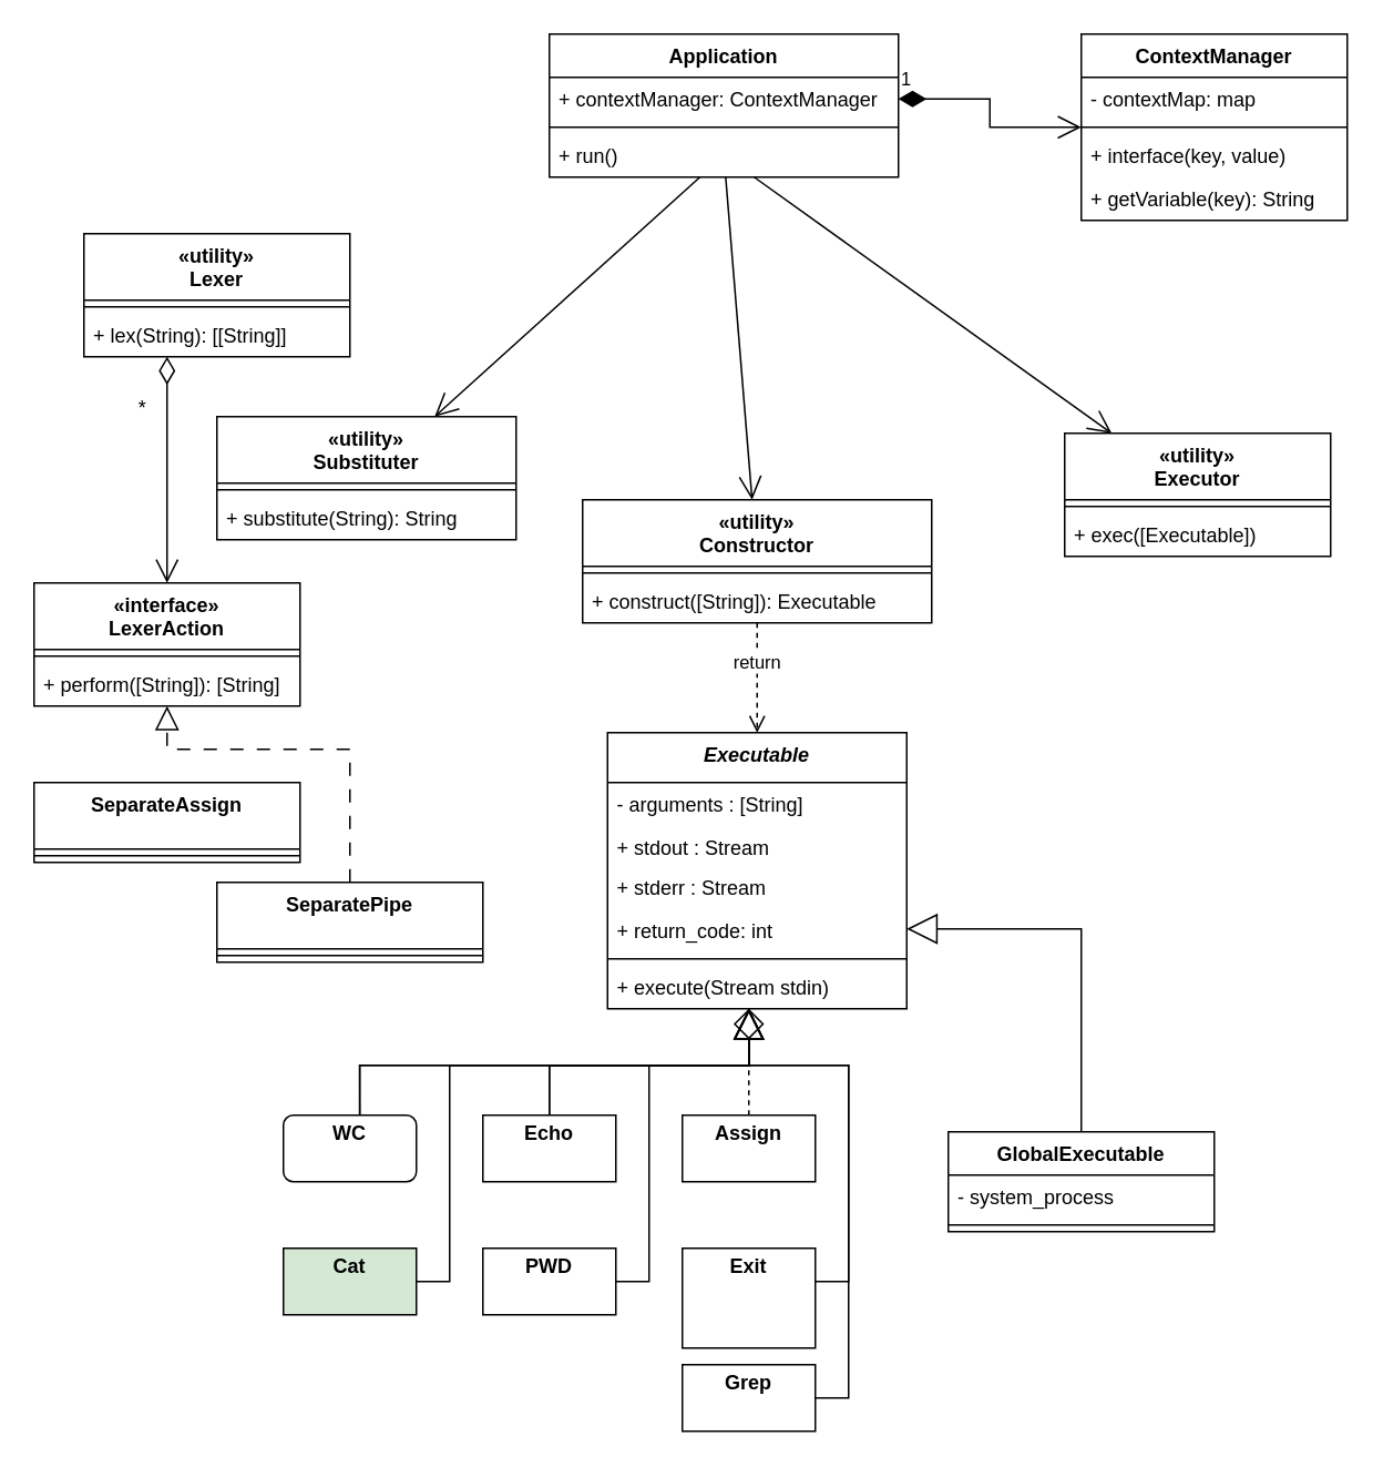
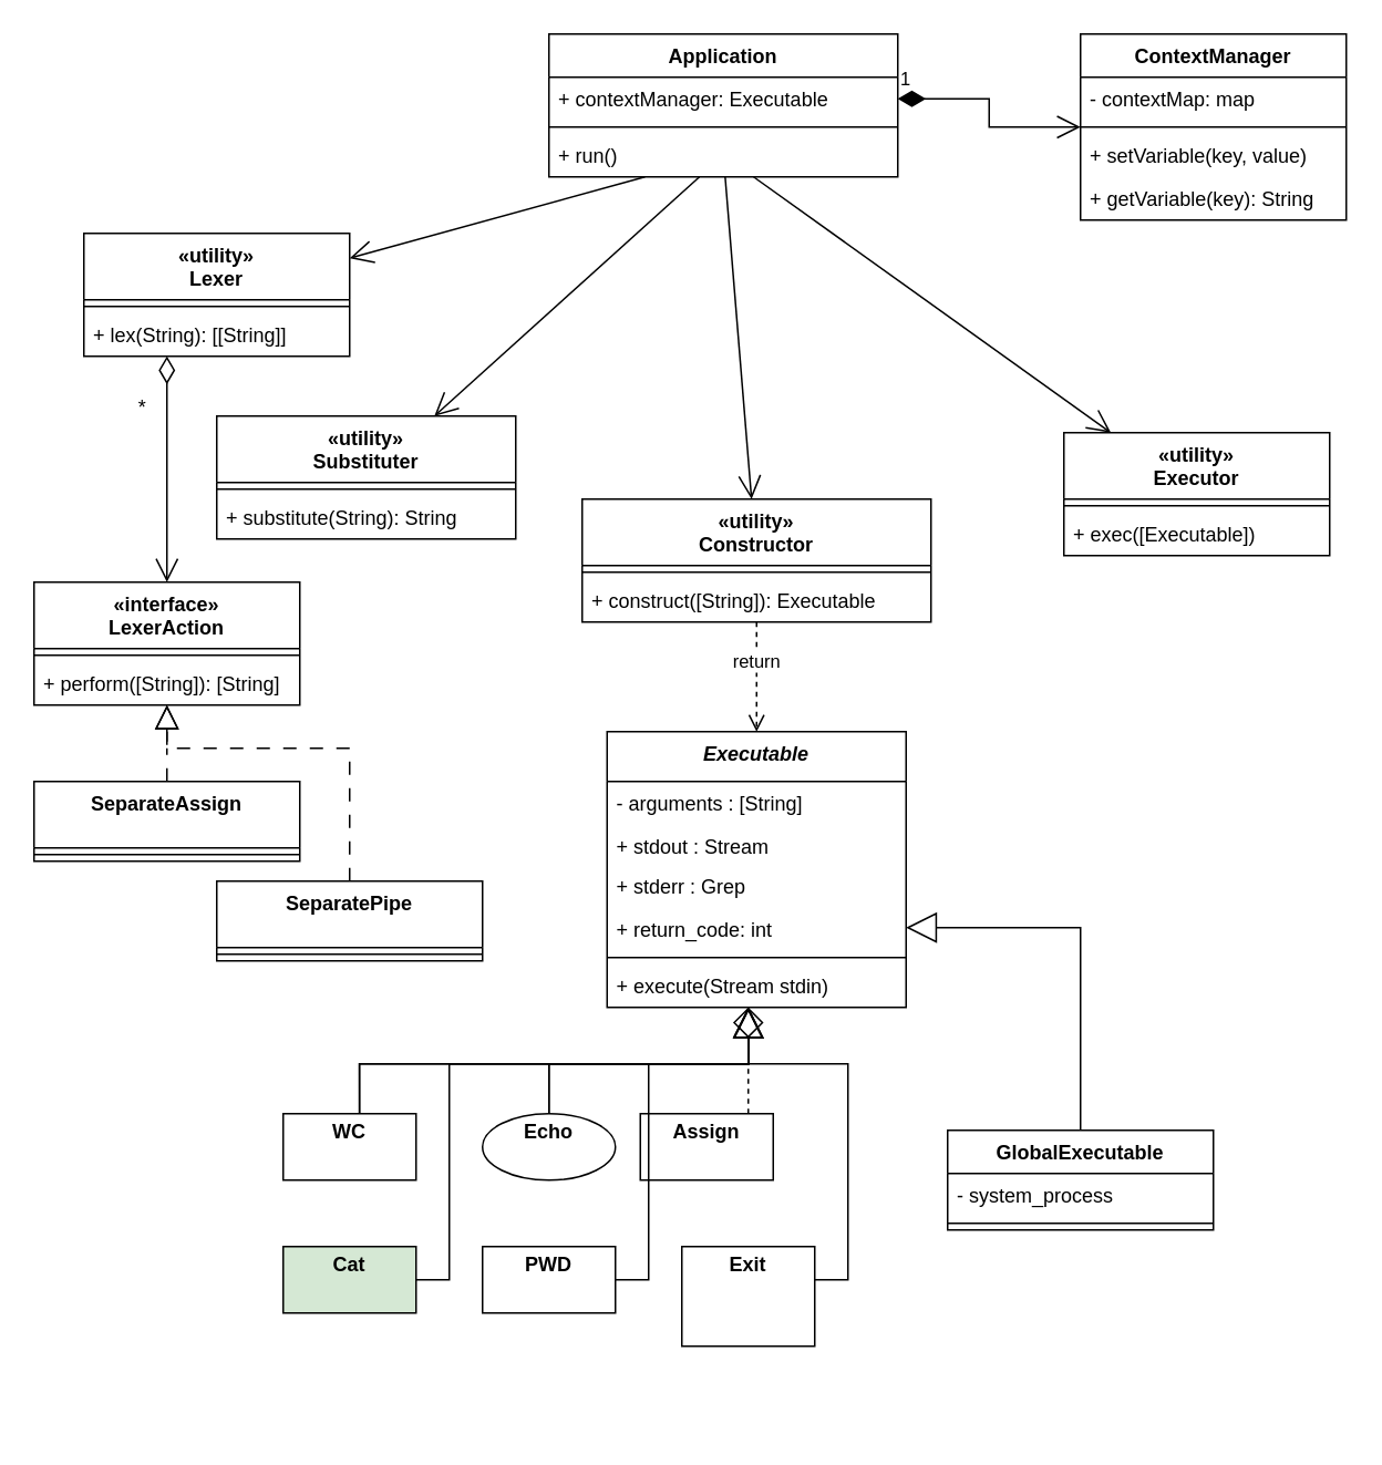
- <mxCell id="8" value="+ contextManager: ContextManager" style="text;strokeColor=none;fillColor=none;align=left;verticalAlign=top;spacingLeft=4;spacingRight=4;overflow=hidden;rotatable=0;points=[[0,0.5],[1,0.5]];portConstraint=eastwest;" parent="7" vertex="1"><mxGeometry y="26" width="210" height="26" as="geometry" /></mxCell>
+ <mxCell id="8" value="+ contextManager: Executable" style="text;strokeColor=none;fillColor=none;align=left;verticalAlign=top;spacingLeft=4;spacingRight=4;overflow=hidden;rotatable=0;points=[[0,0.5],[1,0.5]];portConstraint=eastwest;" parent="7" vertex="1"><mxGeometry y="26" width="210" height="26" as="geometry" /></mxCell>
- <mxCell id="5" value="+ interface(key, value)" style="text;strokeColor=none;fillColor=none;align=left;verticalAlign=top;spacingLeft=4;spacingRight=4;overflow=hidden;rotatable=0;points=[[0,0.5],[1,0.5]];portConstraint=eastwest;" parent="2" vertex="1"><mxGeometry y="60" width="160" height="26" as="geometry" /></mxCell>
+ <mxCell id="5" value="+ setVariable(key, value)" style="text;strokeColor=none;fillColor=none;align=left;verticalAlign=top;spacingLeft=4;spacingRight=4;overflow=hidden;rotatable=0;points=[[0,0.5],[1,0.5]];portConstraint=eastwest;" parent="2" vertex="1"><mxGeometry y="60" width="160" height="26" as="geometry" /></mxCell>
+ <mxCell id="46" value="" style="endArrow=open;endFill=1;endSize=12;html=1;rounded=0;" parent="1" source="10" target="11" edge="1"><mxGeometry width="160" relative="1" as="geometry"><mxPoint x="340" y="320" as="sourcePoint" /><mxPoint x="500" y="320" as="targetPoint" /></mxGeometry></mxCell>
+ <mxCell id="58" style="edgeStyle=orthogonalEdgeStyle;rounded=0;orthogonalLoop=1;jettySize=auto;html=1;endArrow=block;endFill=0;startSize=6;endSize=12;dashed=1;dashPattern=8 8;" parent="1" source="59" target="54" edge="1"><mxGeometry relative="1" as="geometry" /></mxCell>
- <mxCell id="23" value="+ stderr : Stream" style="text;strokeColor=none;fillColor=none;align=left;verticalAlign=top;spacingLeft=4;spacingRight=4;overflow=hidden;rotatable=0;points=[[0,0.5],[1,0.5]];portConstraint=eastwest;" parent="20" vertex="1"><mxGeometry y="80" width="180" height="26" as="geometry" /></mxCell>
+ <mxCell id="23" value="+ stderr : Grep" style="text;strokeColor=none;fillColor=none;align=left;verticalAlign=top;spacingLeft=4;spacingRight=4;overflow=hidden;rotatable=0;points=[[0,0.5],[1,0.5]];portConstraint=eastwest;" parent="20" vertex="1"><mxGeometry y="80" width="180" height="26" as="geometry" /></mxCell>
- <mxCell id="27" value="&lt;p style=&quot;margin:0px;margin-top:4px;text-align:center;&quot;&gt;&lt;b&gt;WC&lt;/b&gt;&lt;/p&gt;" style="verticalAlign=top;align=left;overflow=fill;fontSize=12;fontFamily=Helvetica;html=1;rounded=1;" parent="1" vertex="1"><mxGeometry x="170" y="670" width="80" height="40" as="geometry" /></mxCell>
+ <mxCell id="27" value="&lt;p style=&quot;margin:0px;margin-top:4px;text-align:center;&quot;&gt;&lt;b&gt;WC&lt;/b&gt;&lt;/p&gt;" style="verticalAlign=top;align=left;overflow=fill;fontSize=12;fontFamily=Helvetica;html=1;" parent="1" vertex="1"><mxGeometry x="170" y="670" width="80" height="40" as="geometry" /></mxCell>
- <mxCell id="28" value="&lt;p style=&quot;margin:0px;margin-top:4px;text-align:center;&quot;&gt;&lt;b&gt;Echo&lt;/b&gt;&lt;/p&gt;" style="verticalAlign=top;align=left;overflow=fill;fontSize=12;fontFamily=Helvetica;html=1;" parent="1" vertex="1"><mxGeometry x="290" y="670" width="80" height="40" as="geometry" /></mxCell>
+ <mxCell id="28" value="&lt;p style=&quot;margin:0px;margin-top:4px;text-align:center;&quot;&gt;&lt;b&gt;Echo&lt;/b&gt;&lt;/p&gt;" style="ellipse;verticalAlign=top;align=left;overflow=fill;fontSize=12;fontFamily=Helvetica;html=1;" parent="1" vertex="1"><mxGeometry x="290" y="670" width="80" height="40" as="geometry" /></mxCell>
- <mxCell id="32" value="&lt;p style=&quot;margin:0px;margin-top:4px;text-align:center;&quot;&gt;&lt;b&gt;Assign&lt;/b&gt;&lt;/p&gt;" style="verticalAlign=top;align=left;overflow=fill;fontSize=12;fontFamily=Helvetica;html=1;" parent="1" vertex="1"><mxGeometry x="410" y="670" width="80" height="40" as="geometry" /></mxCell>
+ <mxCell id="32" value="&lt;p style=&quot;margin:0px;margin-top:4px;text-align:center;&quot;&gt;&lt;b&gt;Assign&lt;/b&gt;&lt;/p&gt;" style="verticalAlign=top;align=left;overflow=fill;fontSize=12;fontFamily=Helvetica;html=1;" parent="1" vertex="1"><mxGeometry x="385" y="670" width="80" height="40" as="geometry" /></mxCell>
- <mxCell id="66" value="" style="endArrow=block;endSize=16;endFill=0;html=1;strokeColor=default;rounded=0;edgeStyle=orthogonalEdgeStyle;" parent="1" source="65" target="20" edge="1"><mxGeometry width="160" relative="1" as="geometry"><mxPoint x="500" y="780" as="sourcePoint" /><mxPoint x="460" y="616" as="targetPoint" /><Array as="points"><mxPoint x="510" y="840" /><mxPoint x="510" y="640" /><mxPoint x="450" y="640" /></Array></mxGeometry></mxCell>
- <mxCell id="65" value="&lt;p style=&quot;margin:0px;margin-top:4px;text-align:center;&quot;&gt;&lt;b&gt;Grep&lt;/b&gt;&lt;/p&gt;" style="verticalAlign=top;align=left;overflow=fill;fontSize=12;fontFamily=Helvetica;html=1;" parent="1" vertex="1"><mxGeometry x="410" y="820" width="80" height="40" as="geometry" /></mxCell>
